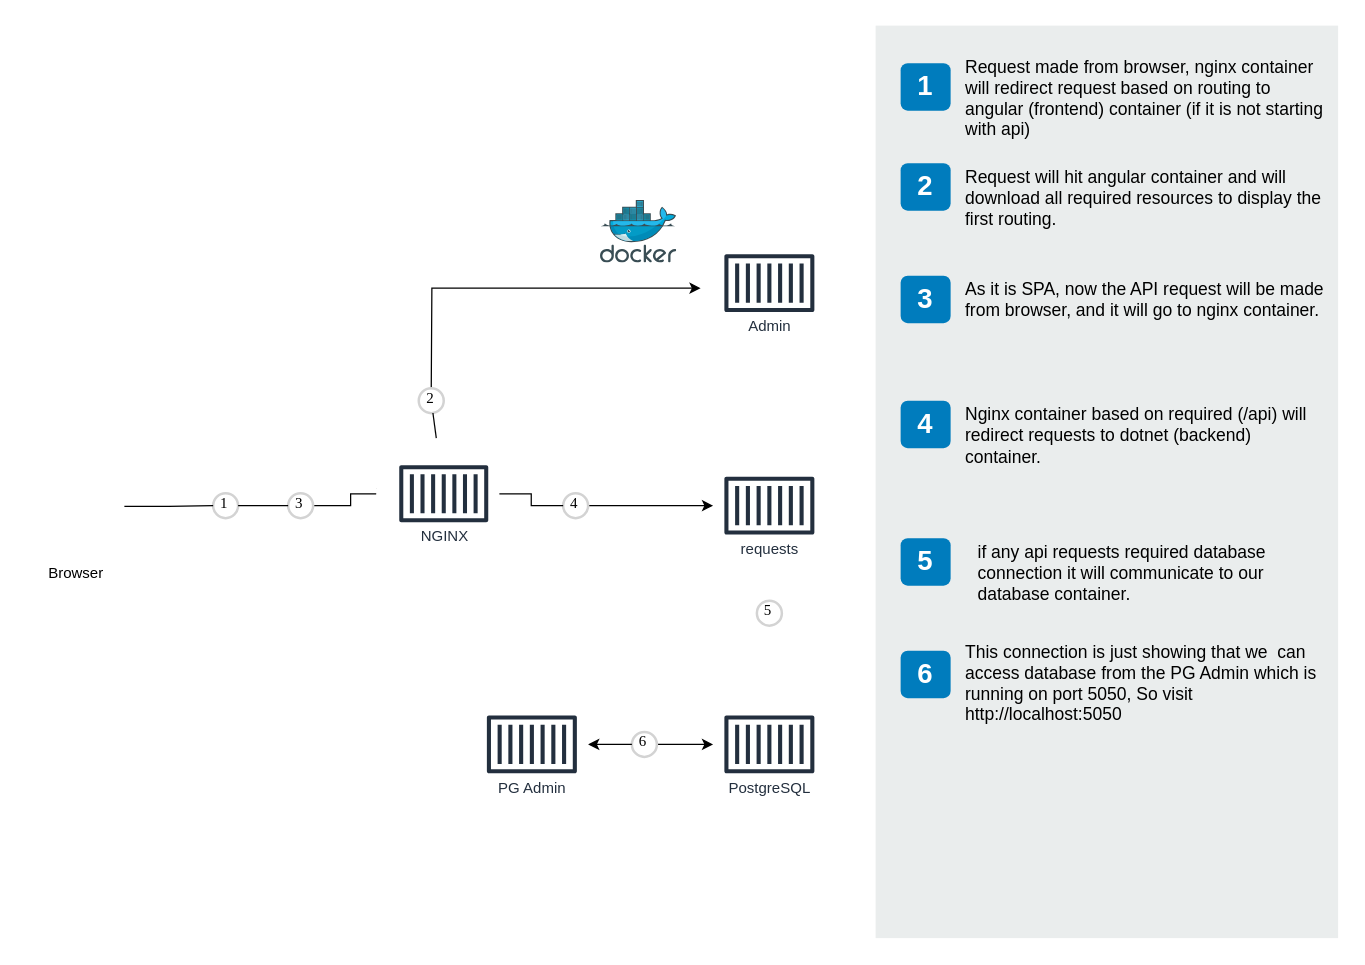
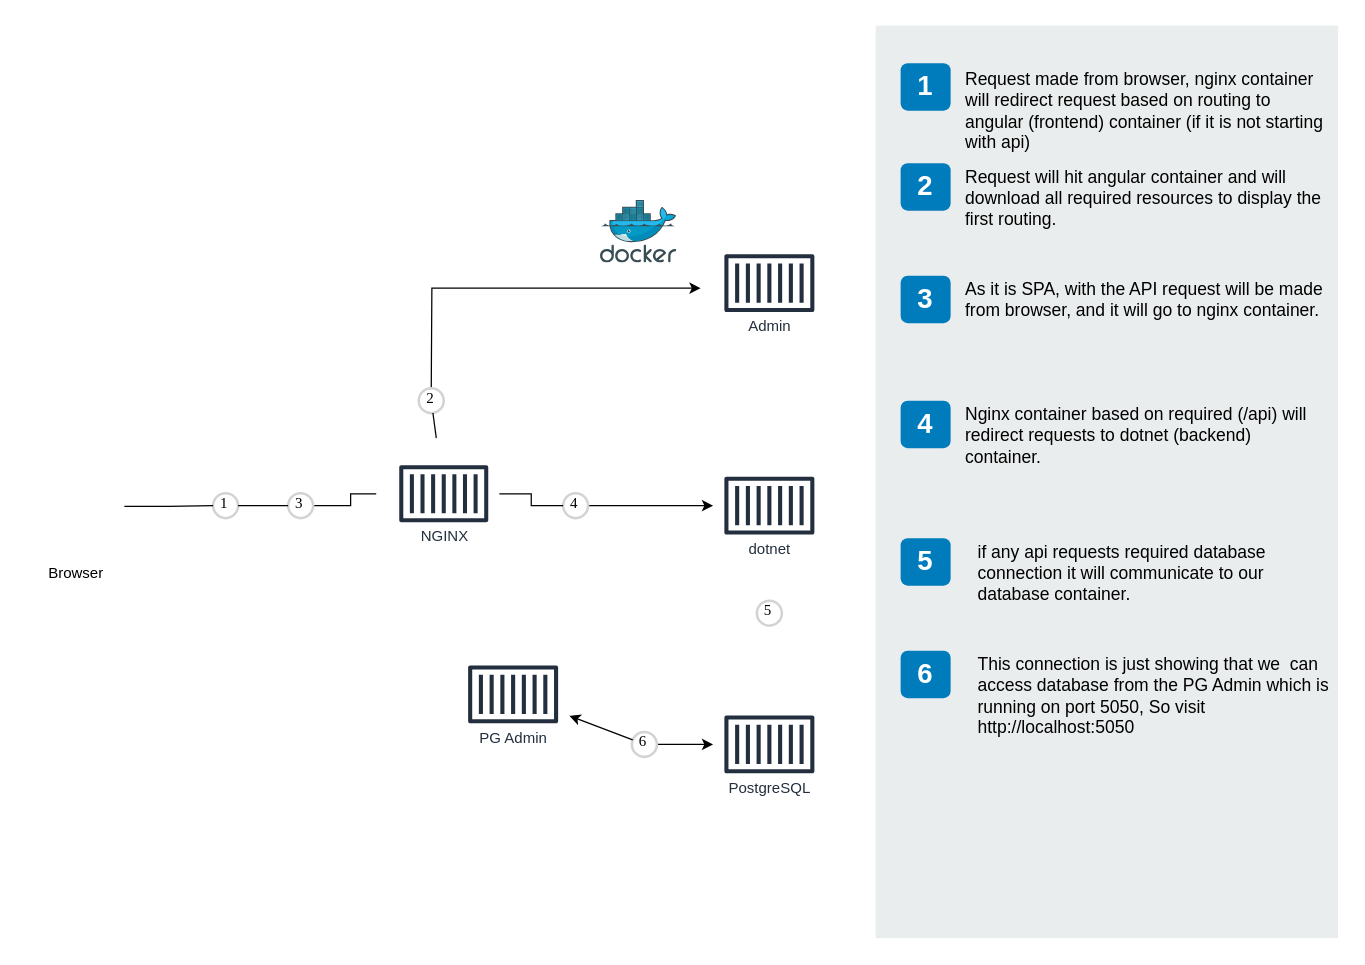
- <mxCell id="10" value="&lt;span&gt;Request made from browser, nginx container will redirect request based on routing to angular (frontend) container (if it is not starting with api)&lt;/span&gt;" style="text;html=1;align=left;verticalAlign=top;spacingTop=-4;fontSize=14;labelBackgroundColor=none;whiteSpace=wrap;" vertex="1" parent="1"><mxGeometry x="770" y="42" width="290" height="68" as="geometry" /></mxCell>
+ <mxCell id="10" value="&lt;span&gt;Request made from browser, nginx container will redirect request based on routing to angular (frontend) container (if it is not starting with api)&lt;/span&gt;" style="text;html=1;align=left;verticalAlign=top;spacingTop=-4;fontSize=14;labelBackgroundColor=none;whiteSpace=wrap;" vertex="1" parent="1"><mxGeometry x="770" y="52" width="290" height="68" as="geometry" /></mxCell>
- <mxCell id="16" value="As it is SPA, now the API request will be made from browser, and it will go to nginx container." style="text;html=1;align=left;verticalAlign=top;spacingTop=-4;fontSize=14;labelBackgroundColor=none;whiteSpace=wrap;" vertex="1" parent="1"><mxGeometry x="770" y="220" width="290" height="68" as="geometry" /></mxCell>
+ <mxCell id="16" value="As it is SPA, with the API request will be made from browser, and it will go to nginx container." style="text;html=1;align=left;verticalAlign=top;spacingTop=-4;fontSize=14;labelBackgroundColor=none;whiteSpace=wrap;" vertex="1" parent="1"><mxGeometry x="770" y="220" width="290" height="68" as="geometry" /></mxCell>
- <mxCell id="25" value="requests" style="sketch=0;outlineConnect=0;fontColor=#232F3E;gradientColor=none;strokeColor=#232F3E;fillColor=#ffffff;dashed=0;verticalLabelPosition=bottom;verticalAlign=top;align=center;html=1;fontSize=12;fontStyle=0;aspect=fixed;shape=mxgraph.aws4.resourceIcon;resIcon=mxgraph.aws4.container_1;labelPosition=center;spacingTop=-24;" vertex="1" parent="1"><mxGeometry x="570" y="359" width="90" height="90" as="geometry" /></mxCell>
+ <mxCell id="25" value="dotnet" style="sketch=0;outlineConnect=0;fontColor=#232F3E;gradientColor=none;strokeColor=#232F3E;fillColor=#ffffff;dashed=0;verticalLabelPosition=bottom;verticalAlign=top;align=center;html=1;fontSize=12;fontStyle=0;aspect=fixed;shape=mxgraph.aws4.resourceIcon;resIcon=mxgraph.aws4.container_1;labelPosition=center;spacingTop=-24;" vertex="1" parent="1"><mxGeometry x="570" y="359" width="90" height="90" as="geometry" /></mxCell>
- <mxCell id="22" value="This connection is just showing that we&amp;nbsp; can access database from the PG Admin which is running on port 5050, So visit http://localhost:5050" style="text;html=1;align=left;verticalAlign=top;spacingTop=-4;fontSize=14;labelBackgroundColor=none;whiteSpace=wrap;" vertex="1" parent="1"><mxGeometry x="770" y="510" width="290" height="68" as="geometry" /></mxCell>
+ <mxCell id="22" value="This connection is just showing that we&amp;nbsp; can access database from the PG Admin which is running on port 5050, So visit http://localhost:5050" style="text;html=1;align=left;verticalAlign=top;spacingTop=-4;fontSize=14;labelBackgroundColor=none;whiteSpace=wrap;" vertex="1" parent="1"><mxGeometry x="780" y="520" width="290" height="68" as="geometry" /></mxCell>
- <mxCell id="34" value="PG Admin" style="sketch=0;outlineConnect=0;fontColor=#232F3E;gradientColor=none;strokeColor=#232F3E;fillColor=#ffffff;dashed=0;verticalLabelPosition=bottom;verticalAlign=top;align=center;html=1;fontSize=12;fontStyle=0;aspect=fixed;shape=mxgraph.aws4.resourceIcon;resIcon=mxgraph.aws4.container_1;labelPosition=center;spacingTop=-24;" vertex="1" parent="1"><mxGeometry x="380" y="550" width="90" height="90" as="geometry" /></mxCell>
+ <mxCell id="34" value="PG Admin" style="sketch=0;outlineConnect=0;fontColor=#232F3E;gradientColor=none;strokeColor=#232F3E;fillColor=#ffffff;dashed=0;verticalLabelPosition=bottom;verticalAlign=top;align=center;html=1;fontSize=12;fontStyle=0;aspect=fixed;shape=mxgraph.aws4.resourceIcon;resIcon=mxgraph.aws4.container_1;labelPosition=center;spacingTop=-24;" vertex="1" parent="1"><mxGeometry x="365" y="510" width="90" height="90" as="geometry" /></mxCell>
